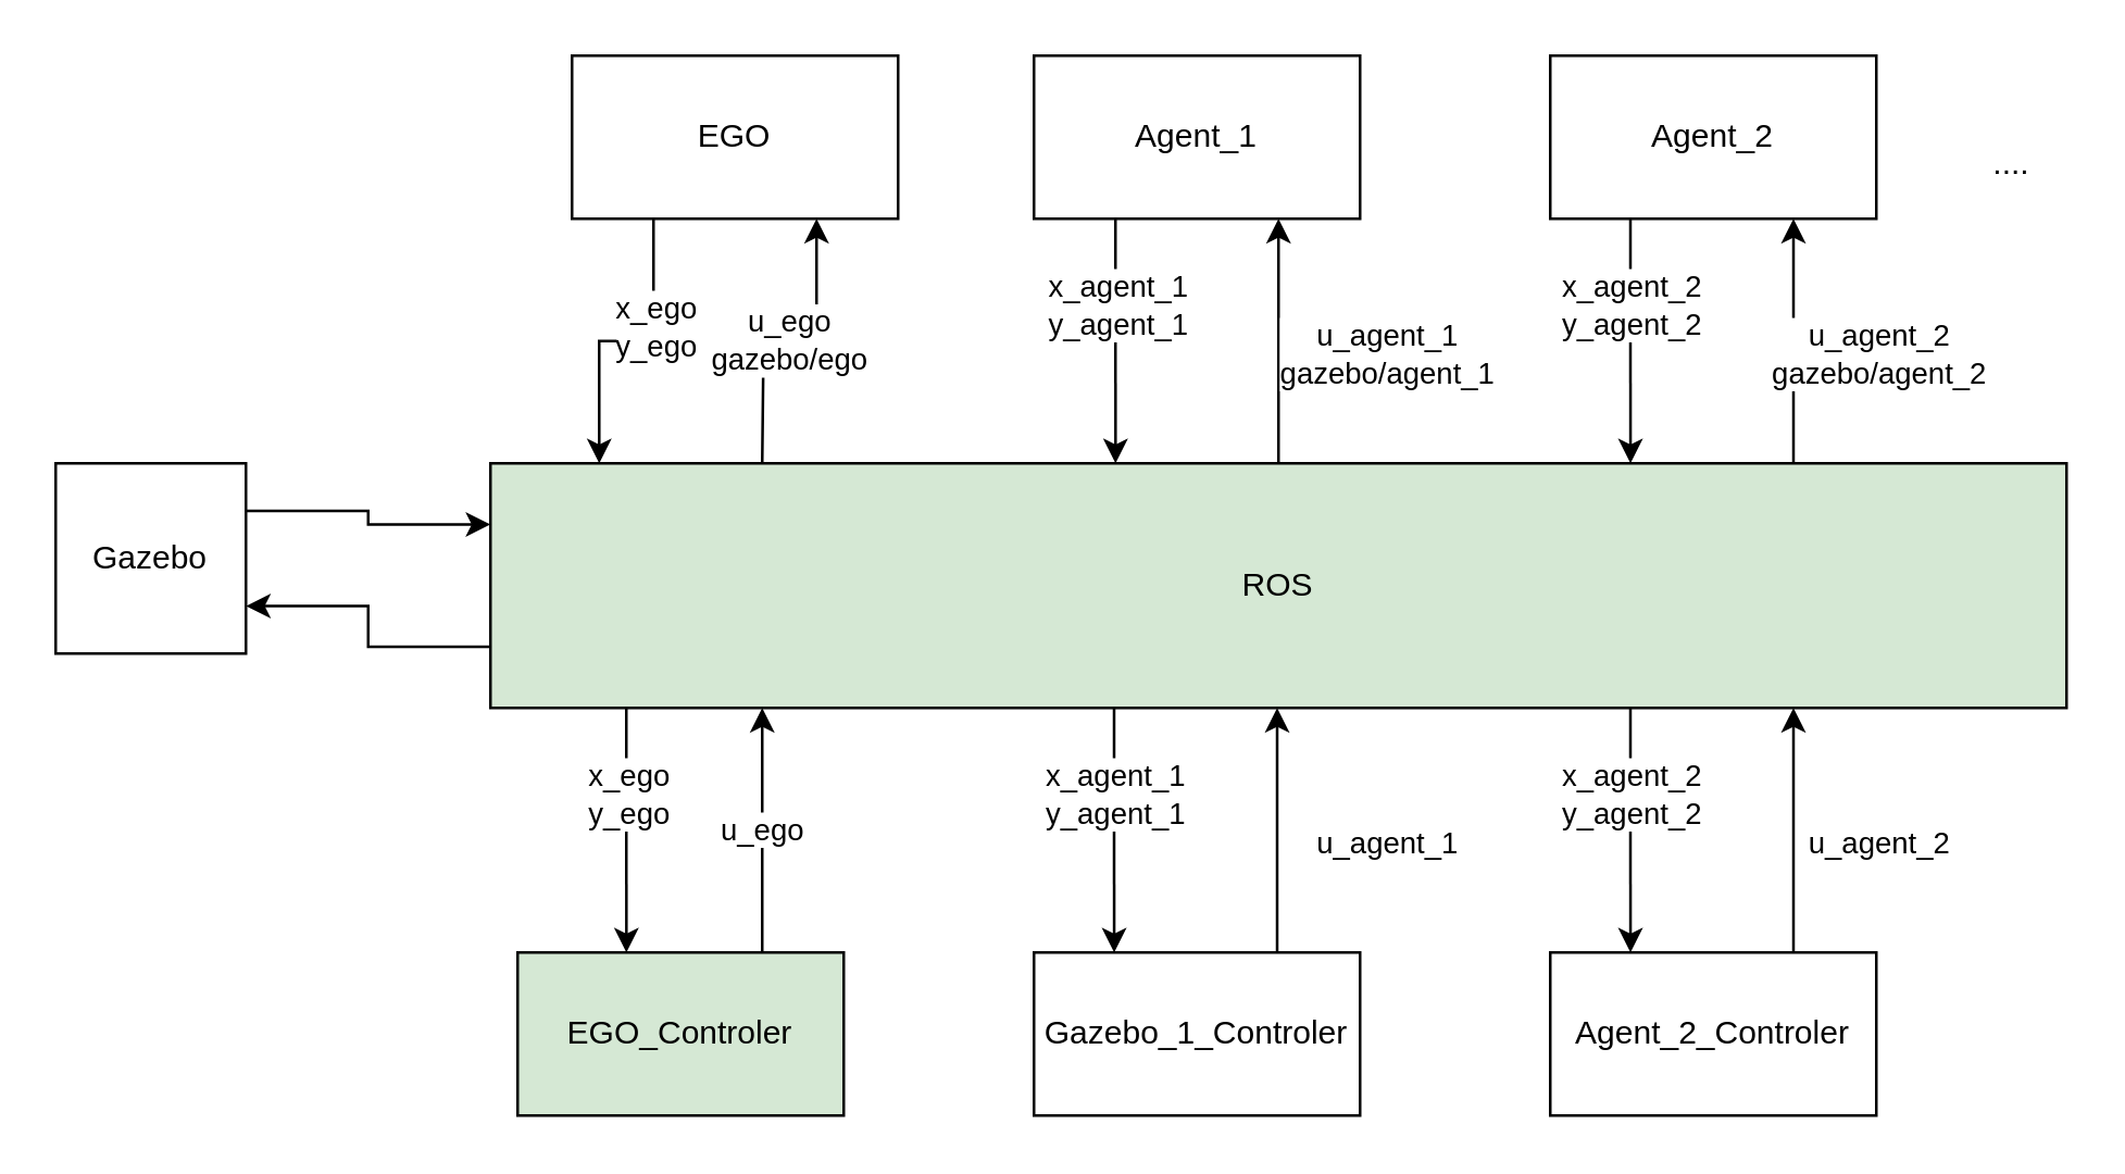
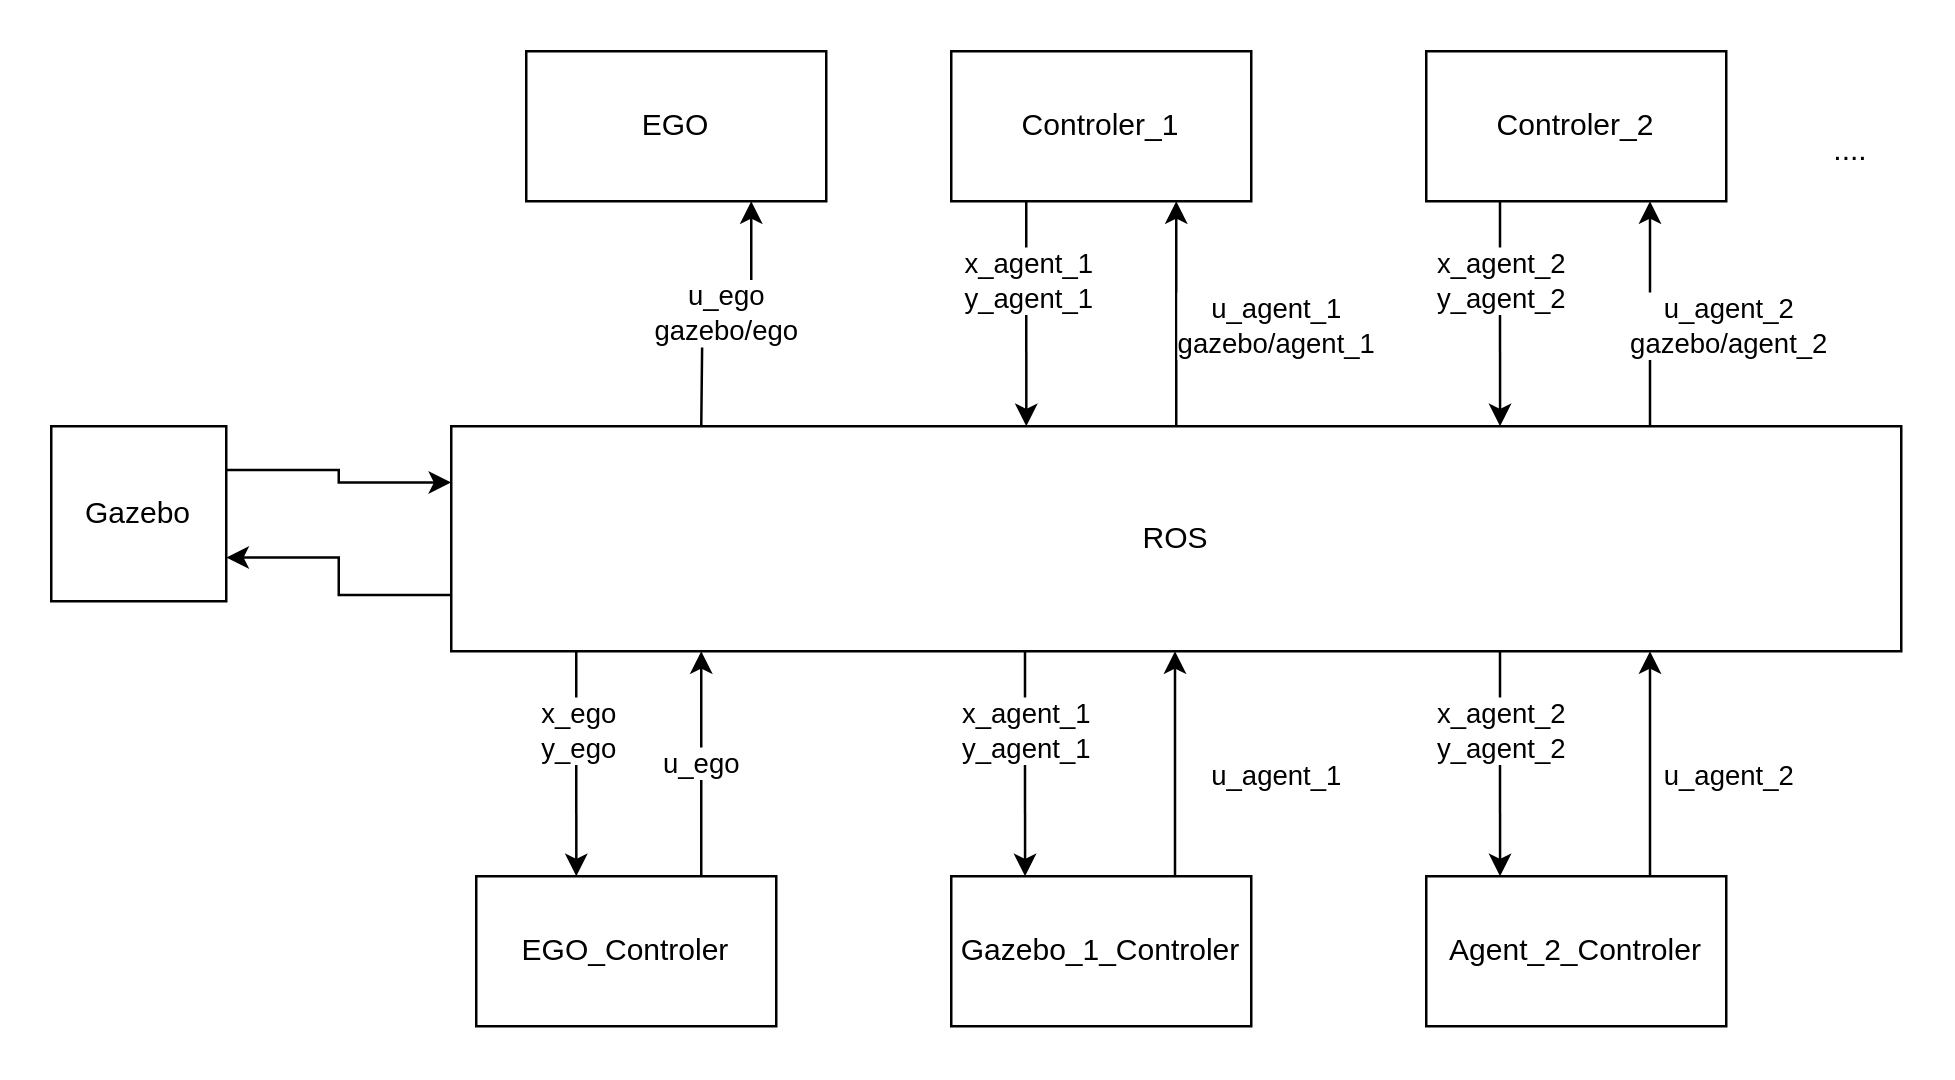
- <mxCell id="5" value="Agent_1" style="rounded=0;whiteSpace=wrap;html=1;" vertex="1" parent="1"><mxGeometry x="380" y="20" width="120" height="60" as="geometry" /></mxCell>
+ <mxCell id="5" value="Controler_1" style="rounded=0;whiteSpace=wrap;html=1;" vertex="1" parent="1"><mxGeometry x="380" y="20" width="120" height="60" as="geometry" /></mxCell>
- <mxCell id="6" value="Agent_2" style="rounded=0;whiteSpace=wrap;html=1;" vertex="1" parent="1"><mxGeometry x="570" y="20" width="120" height="60" as="geometry" /></mxCell>
+ <mxCell id="6" value="Controler_2" style="rounded=0;whiteSpace=wrap;html=1;" vertex="1" parent="1"><mxGeometry x="570" y="20" width="120" height="60" as="geometry" /></mxCell>
- <mxCell id="13" style="edgeStyle=orthogonalEdgeStyle;rounded=0;orthogonalLoop=1;jettySize=auto;html=1;exitX=0.25;exitY=1;exitDx=0;exitDy=0;entryX=0.069;entryY=0;entryDx=0;entryDy=0;entryPerimeter=0;" edge="1" parent="1" source="4" target="3"><mxGeometry relative="1" as="geometry"><mxPoint x="120" y="163.5" as="sourcePoint" /><mxPoint x="190" y="163.5" as="targetPoint" /></mxGeometry></mxCell>
- <mxCell id="14" value="x_ego&lt;br&gt;y_ego" style="edgeLabel;html=1;align=center;verticalAlign=middle;resizable=0;points=[];" vertex="1" connectable="0" parent="13"><mxGeometry x="-0.293" relative="1" as="geometry"><mxPoint as="offset" /></mxGeometry></mxCell>
- <mxCell id="3" value="ROS" style="rounded=0;whiteSpace=wrap;html=1;fillColor=#d5e8d4;" vertex="1" parent="1"><mxGeometry x="180" y="170" width="580" height="90" as="geometry" /></mxCell>
+ <mxCell id="3" value="ROS" style="rounded=0;whiteSpace=wrap;html=1;" vertex="1" parent="1"><mxGeometry x="180" y="170" width="580" height="90" as="geometry" /></mxCell>
- <mxCell id="8" value="EGO_Controler" style="rounded=0;whiteSpace=wrap;html=1;fillColor=#d5e8d4;" vertex="1" parent="1"><mxGeometry x="190" y="350" width="120" height="60" as="geometry" /></mxCell>
+ <mxCell id="8" value="EGO_Controler" style="rounded=0;whiteSpace=wrap;html=1;" vertex="1" parent="1"><mxGeometry x="190" y="350" width="120" height="60" as="geometry" /></mxCell>
